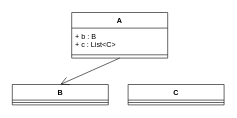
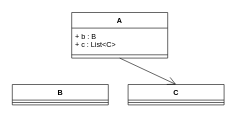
- <mxCell id="9" value="" style="endArrow=open;endFill=1;endSize=12;html=1;rounded=0;exitX=0.5;exitY=1;exitDx=0;exitDy=0;entryX=0.5;entryY=0;entryDx=0;entryDy=0;" edge="1" parent="1" source="2" target="5"><mxGeometry width="160" relative="1" as="geometry"><mxPoint x="-38" y="327" as="sourcePoint" /><mxPoint x="122" y="327" as="targetPoint" /></mxGeometry></mxCell>
+ <mxCell id="10" value="" style="endArrow=open;endFill=1;endSize=12;html=1;rounded=0;exitX=0.5;exitY=1;exitDx=0;exitDy=0;entryX=0.5;entryY=0;entryDx=0;entryDy=0;" edge="1" parent="1" source="2" target="7"><mxGeometry width="160" relative="1" as="geometry"><mxPoint x="154" y="439" as="sourcePoint" /><mxPoint x="314" y="439" as="targetPoint" /></mxGeometry></mxCell>
